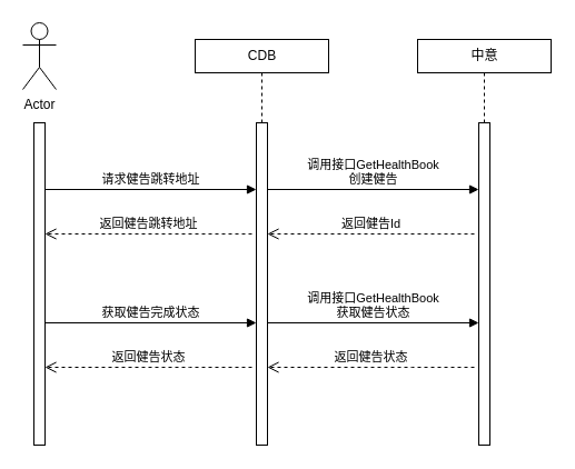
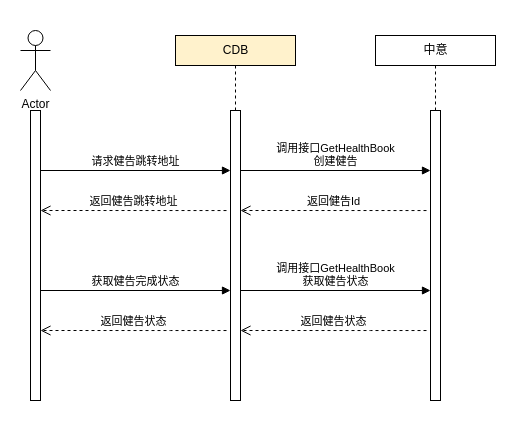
- <mxCell id="2" value="Actor" style="shape=umlActor;verticalLabelPosition=bottom;verticalAlign=top;html=1;" vertex="1" parent="1"><mxGeometry x="20" y="20" width="30" height="60" as="geometry" /></mxCell>
+ <mxCell id="2" value="Actor" style="shape=umlActor;verticalLabelPosition=bottom;verticalAlign=top;html=1;" vertex="1" parent="1"><mxGeometry x="20" y="30" width="30" height="60" as="geometry" /></mxCell>
- <mxCell id="5" value="CDB" style="html=1;" vertex="1" parent="1"><mxGeometry x="175" y="35" width="120" height="30" as="geometry" /></mxCell>
+ <mxCell id="5" value="CDB" style="html=1;fillColor=#fff2cc;" vertex="1" parent="1"><mxGeometry x="175" y="35" width="120" height="30" as="geometry" /></mxCell>
